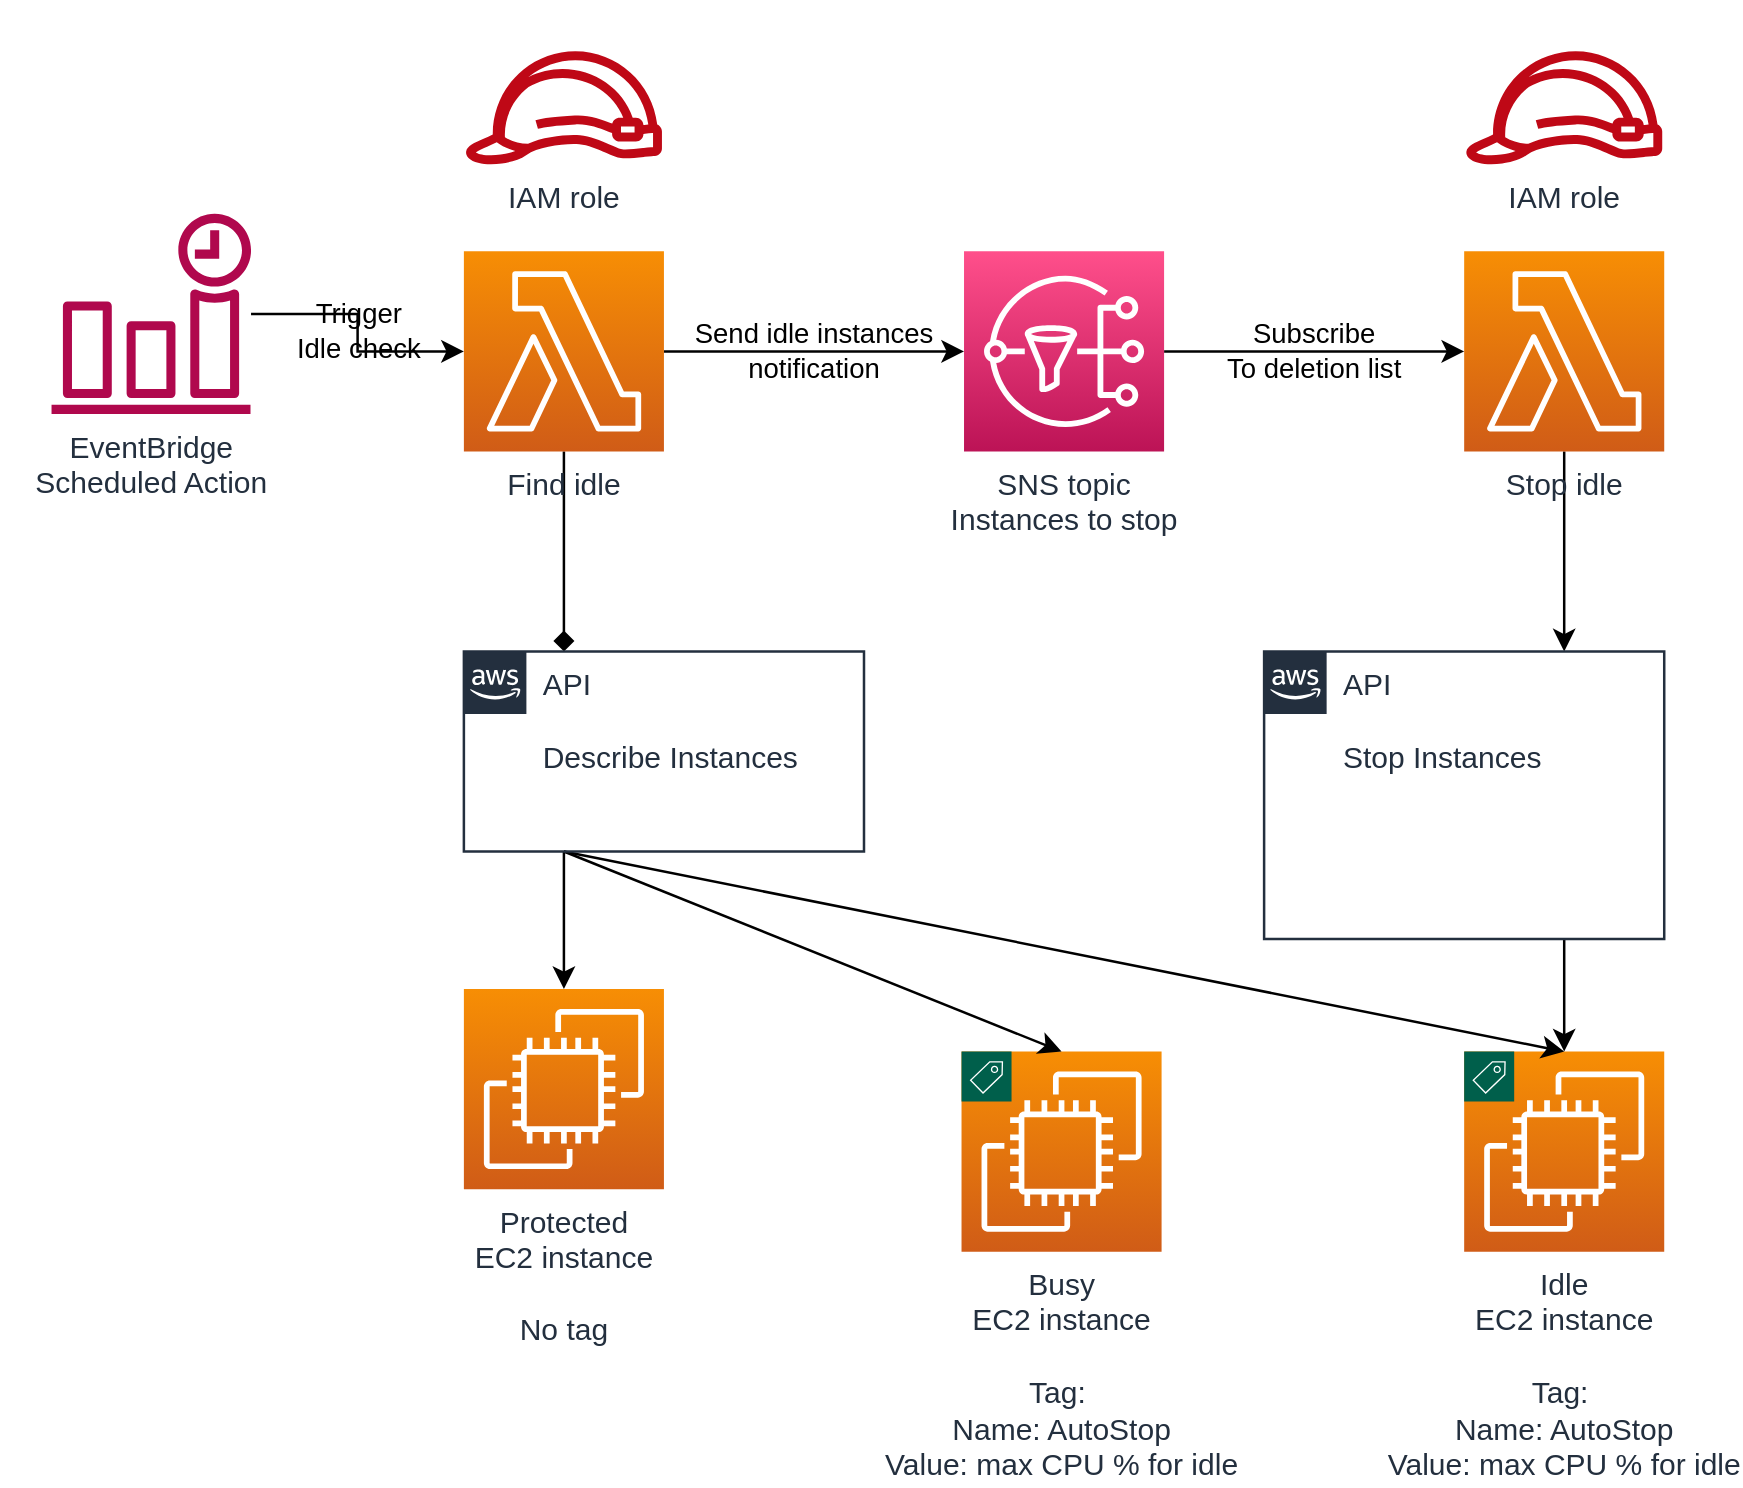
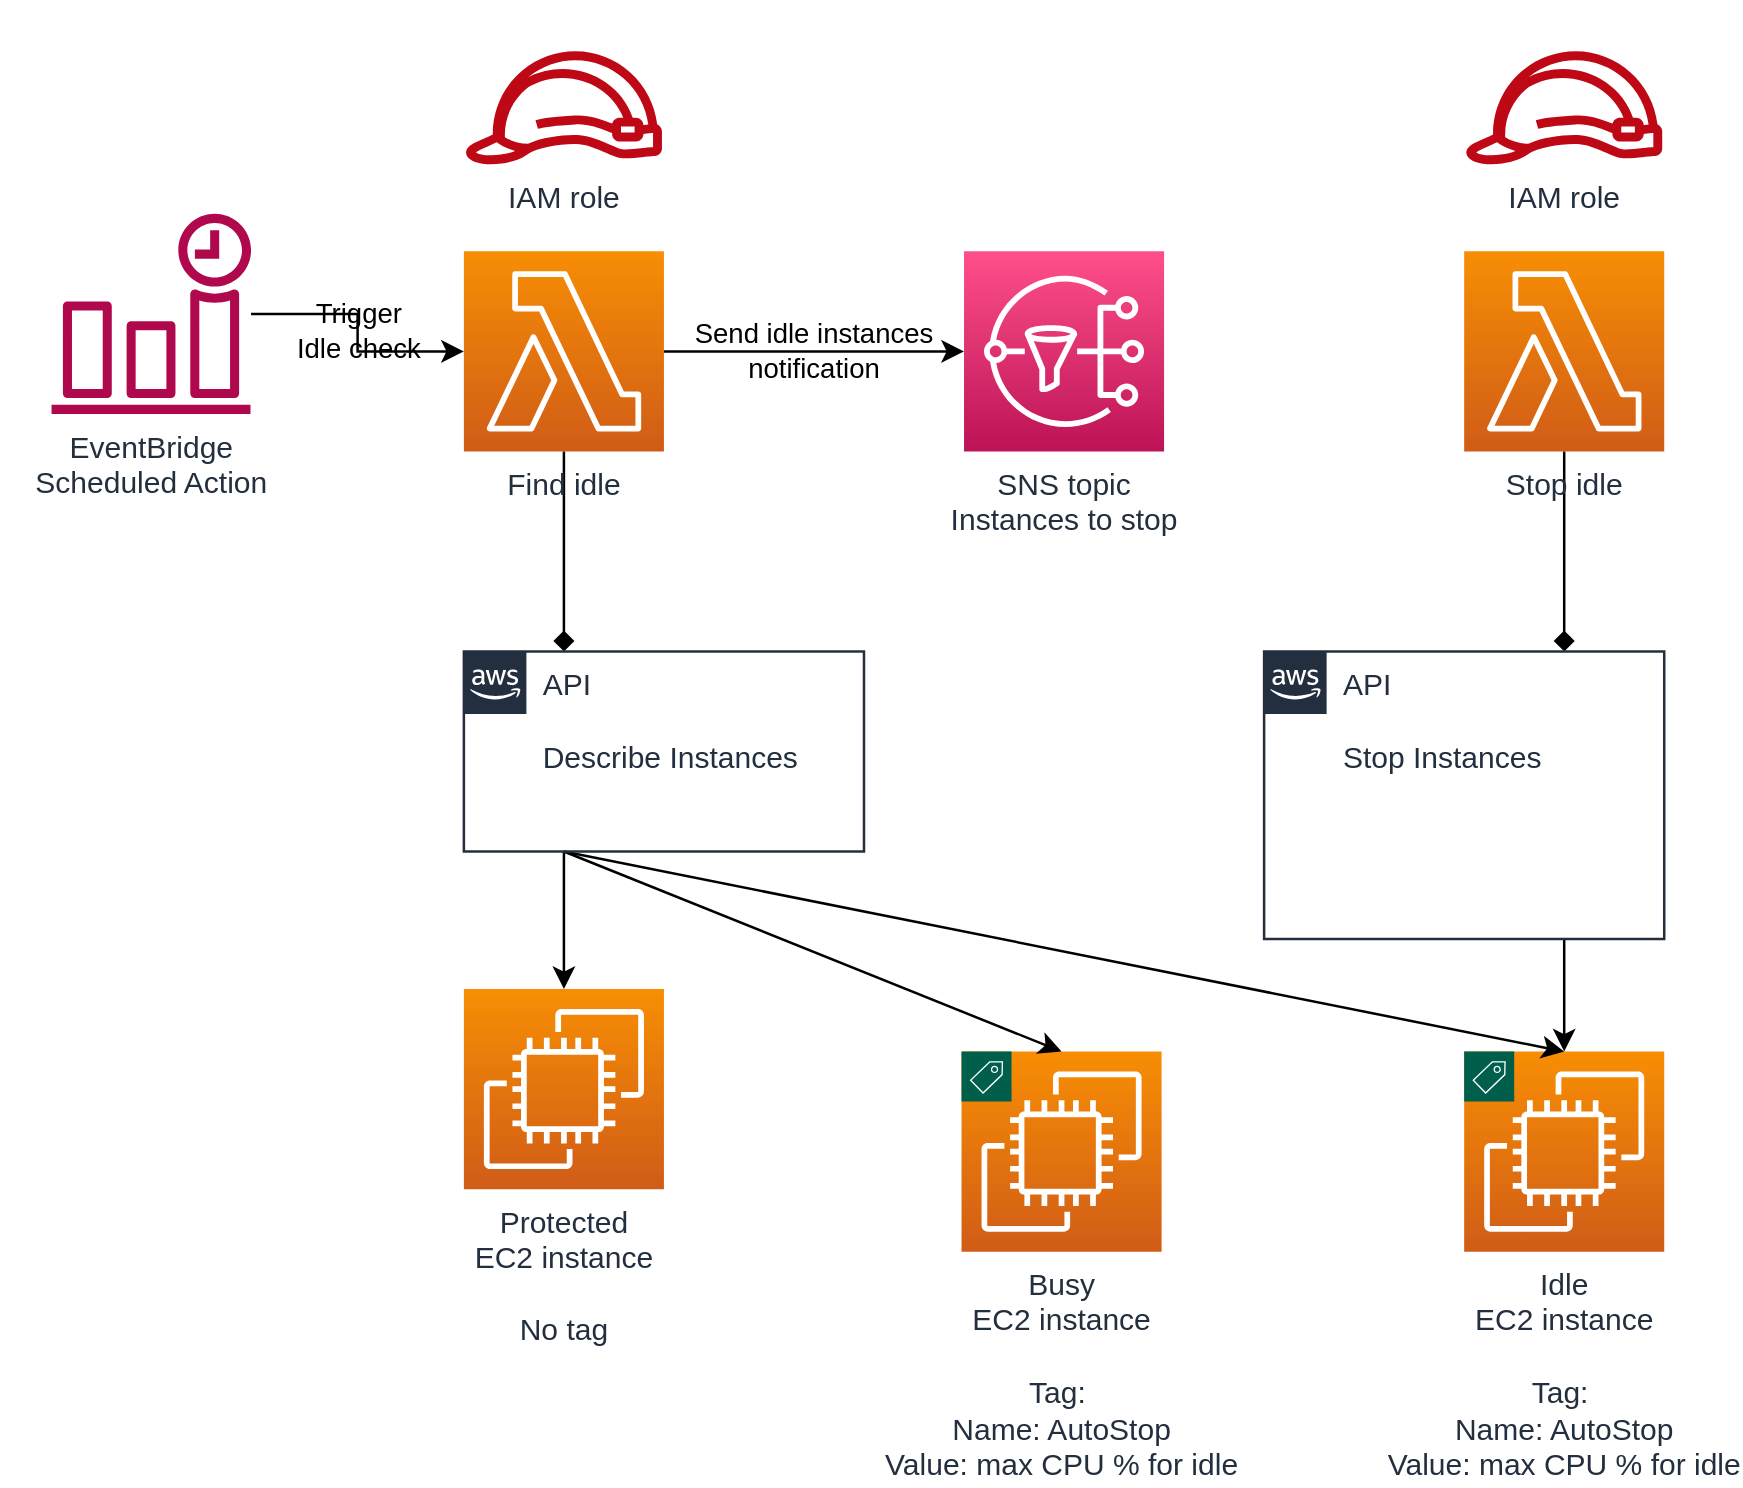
- <mxCell id="14" value="Subscribe&lt;br&gt;To deletion list" style="edgeStyle=orthogonalEdgeStyle;rounded=0;orthogonalLoop=1;jettySize=auto;html=1;entryX=0;entryY=0.5;entryDx=0;entryDy=0;entryPerimeter=0;labelBackgroundColor=none;" edge="1" parent="1" source="15" target="6"><mxGeometry relative="1" as="geometry" /></mxCell>
- <mxCell id="5" style="edgeStyle=none;rounded=0;orthogonalLoop=1;jettySize=auto;html=1;entryX=0.75;entryY=0;entryDx=0;entryDy=0;labelBackgroundColor=none;" edge="1" parent="1" source="6" target="23"><mxGeometry relative="1" as="geometry" /></mxCell>
+ <mxCell id="5" style="edgeStyle=none;rounded=0;orthogonalLoop=1;jettySize=auto;html=1;entryX=0.75;entryY=0;entryDx=0;entryDy=0;labelBackgroundColor=none;endArrow=diamond;" edge="1" parent="1" source="6" target="23"><mxGeometry relative="1" as="geometry" /></mxCell>
